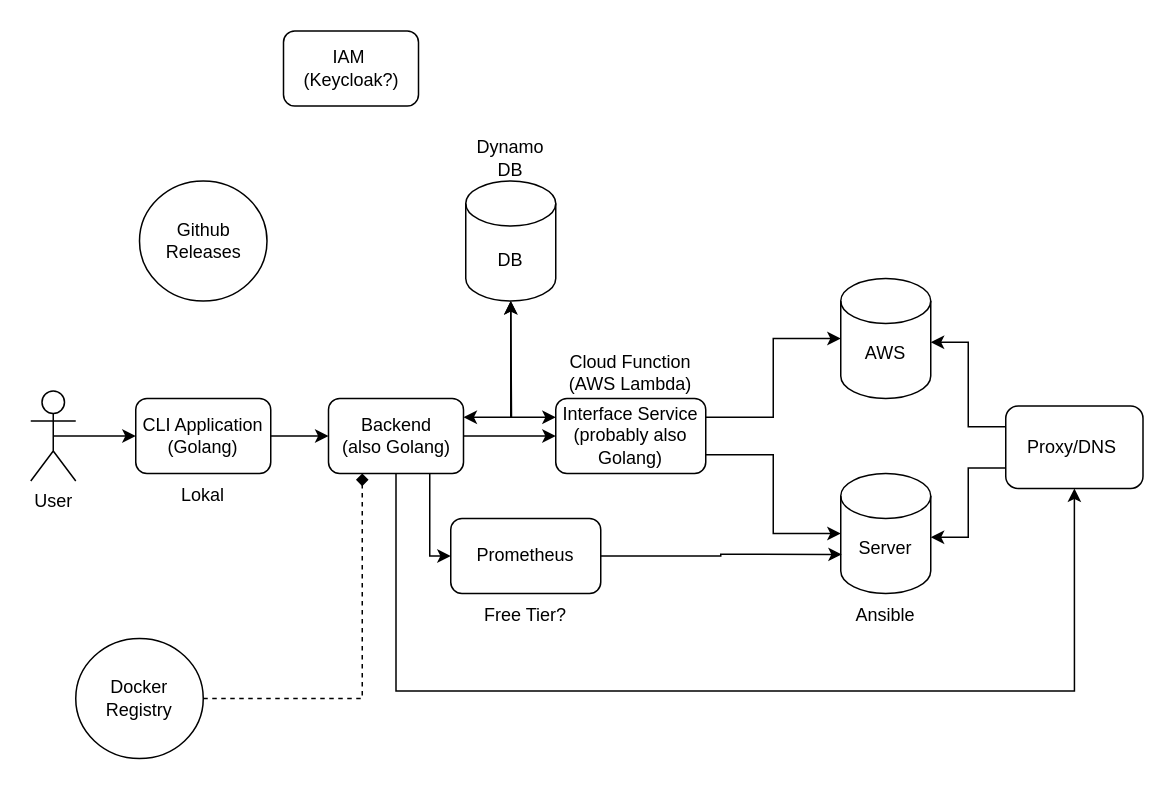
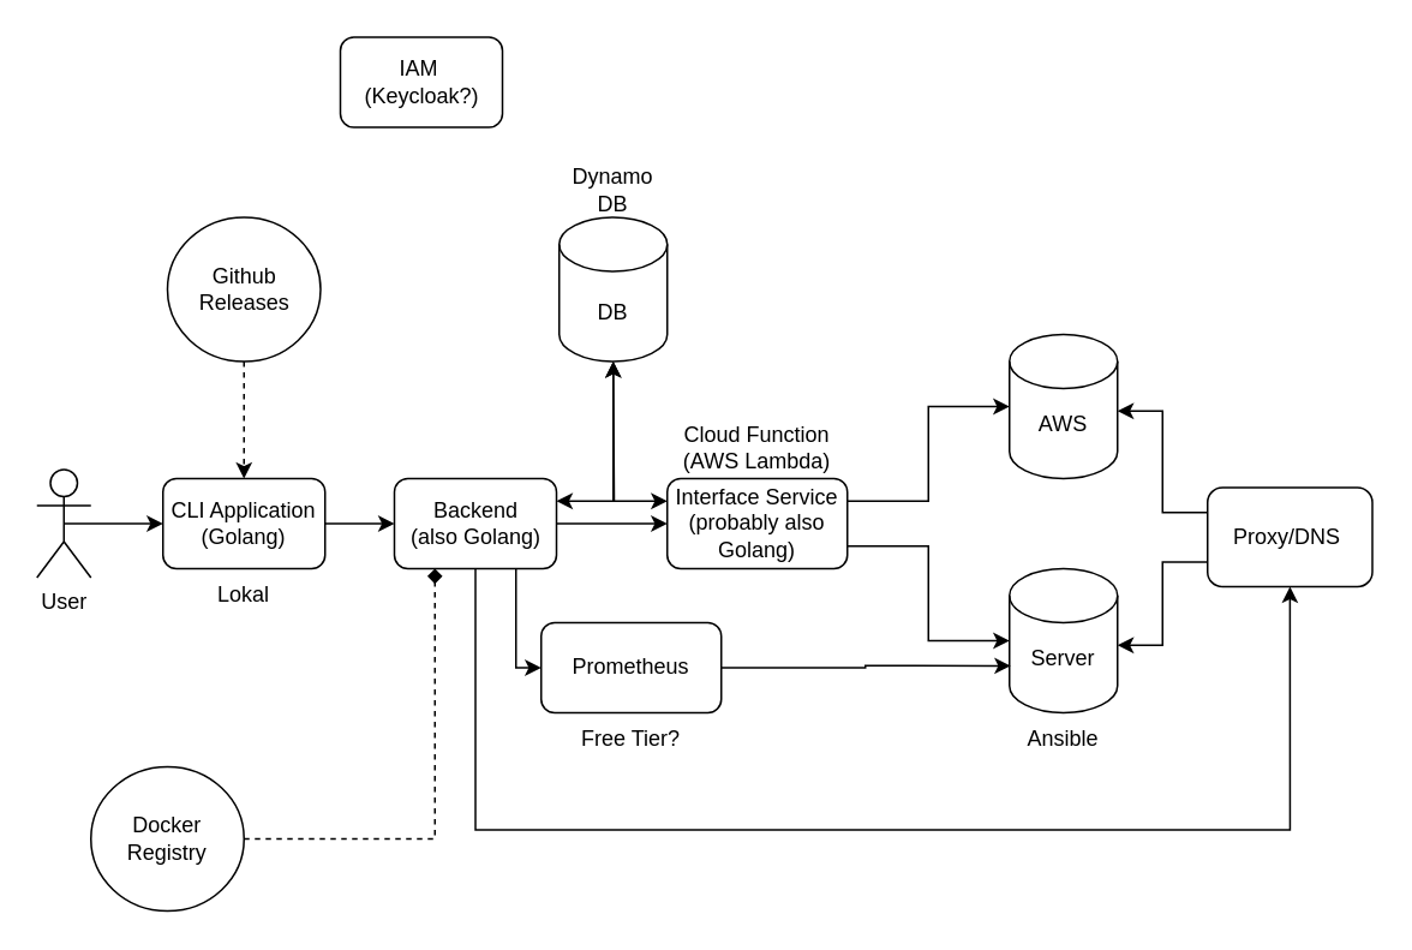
+ <mxCell id="18" style="edgeStyle=orthogonalEdgeStyle;rounded=0;orthogonalLoop=1;jettySize=auto;html=1;exitX=0.5;exitY=1;exitDx=0;exitDy=0;dashed=1;" edge="1" parent="1" source="19" target="5"><mxGeometry relative="1" as="geometry" /></mxCell>
